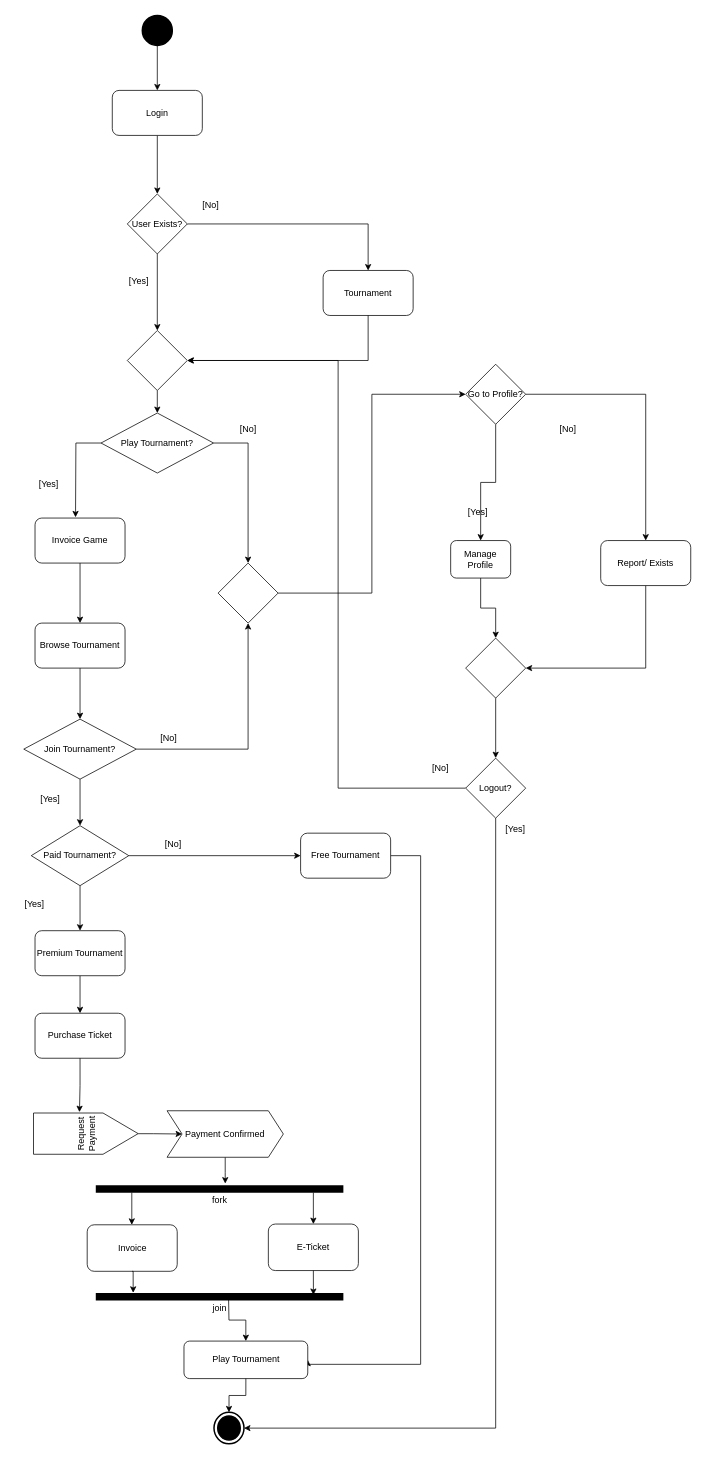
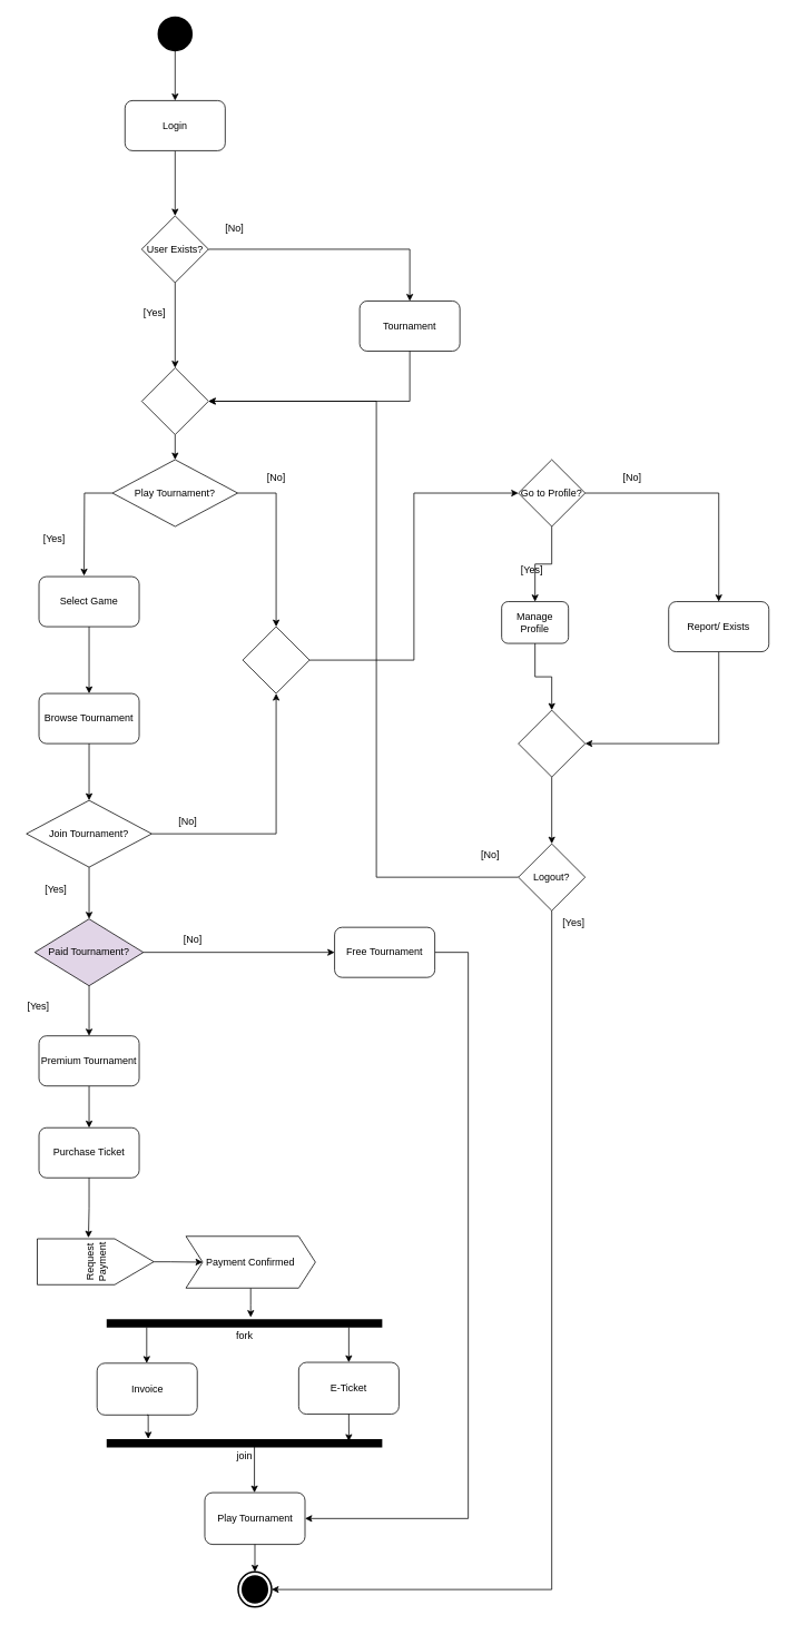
- <mxCell id="57" value="Go to Profile?" style="rhombus;whiteSpace=wrap;html=1;" vertex="1" parent="1"><mxGeometry x="620" y="485" width="80" height="80" as="geometry" /></mxCell>
+ <mxCell id="57" value="Go to Profile?" style="rhombus;whiteSpace=wrap;html=1;" vertex="1" parent="1"><mxGeometry x="620" y="550" width="80" height="80" as="geometry" /></mxCell>
- <mxCell id="17" value="&lt;div&gt;Invoice Game&lt;/div&gt;" style="rounded=1;whiteSpace=wrap;html=1;strokeWidth=1;" vertex="1" parent="1"><mxGeometry x="46" y="690" width="120" height="60" as="geometry" /></mxCell>
+ <mxCell id="17" value="&lt;div&gt;Select Game&lt;/div&gt;" style="rounded=1;whiteSpace=wrap;html=1;strokeWidth=1;" vertex="1" parent="1"><mxGeometry x="46" y="690" width="120" height="60" as="geometry" /></mxCell>
- <mxCell id="30" value="Paid Tournament?" style="rhombus;whiteSpace=wrap;html=1;" vertex="1" parent="1"><mxGeometry x="41" y="1100" width="130" height="80" as="geometry" /></mxCell>
+ <mxCell id="30" value="Paid Tournament?" style="rhombus;whiteSpace=wrap;html=1;fillColor=#e1d5e7;" vertex="1" parent="1"><mxGeometry x="41" y="1100" width="130" height="80" as="geometry" /></mxCell>
- <mxCell id="51" value="&lt;div&gt;Play Tournament&lt;/div&gt;" style="rounded=1;whiteSpace=wrap;html=1;strokeWidth=1;" vertex="1" parent="1"><mxGeometry x="244.545" y="1787" width="165" height="50" as="geometry" /></mxCell>
+ <mxCell id="51" value="&lt;div&gt;Play Tournament&lt;/div&gt;" style="rounded=1;whiteSpace=wrap;html=1;strokeWidth=1;" vertex="1" parent="1"><mxGeometry x="244.545" y="1787" width="120" height="62" as="geometry" /></mxCell>
